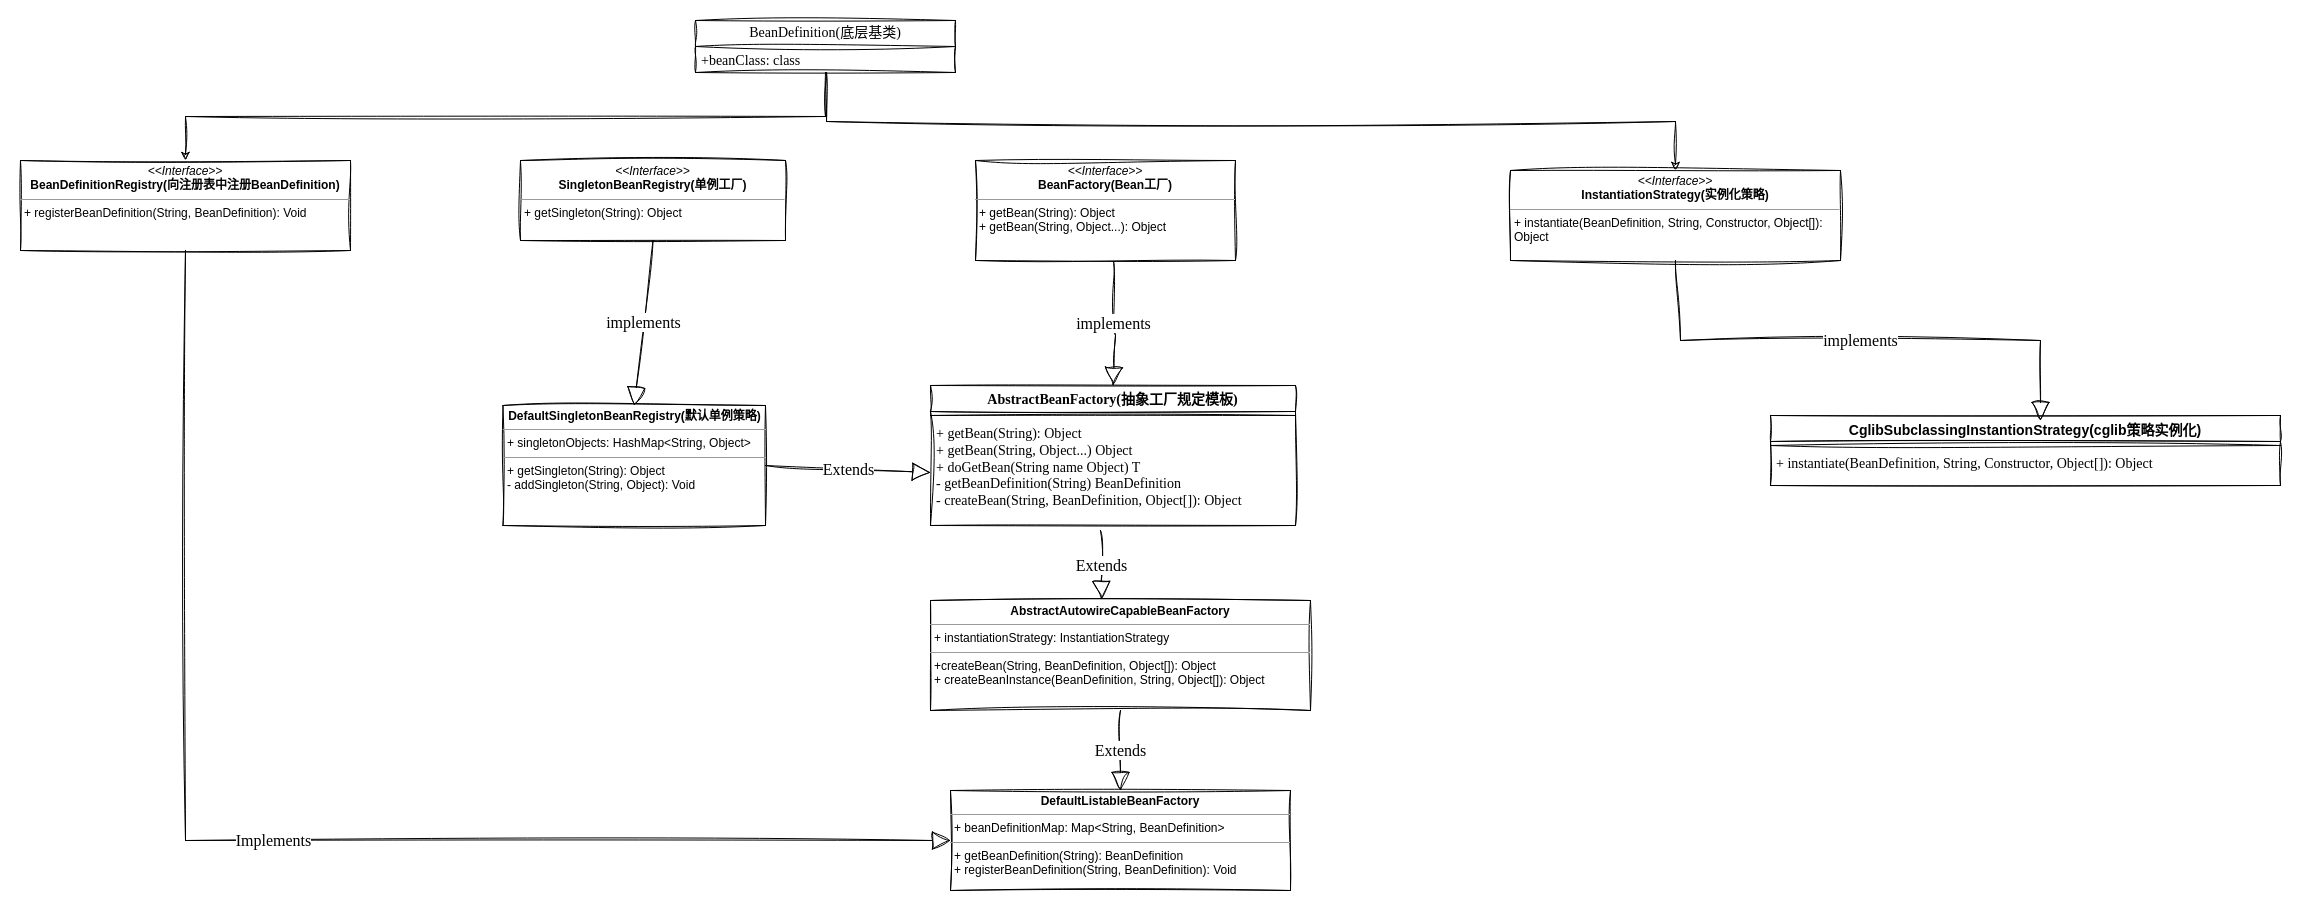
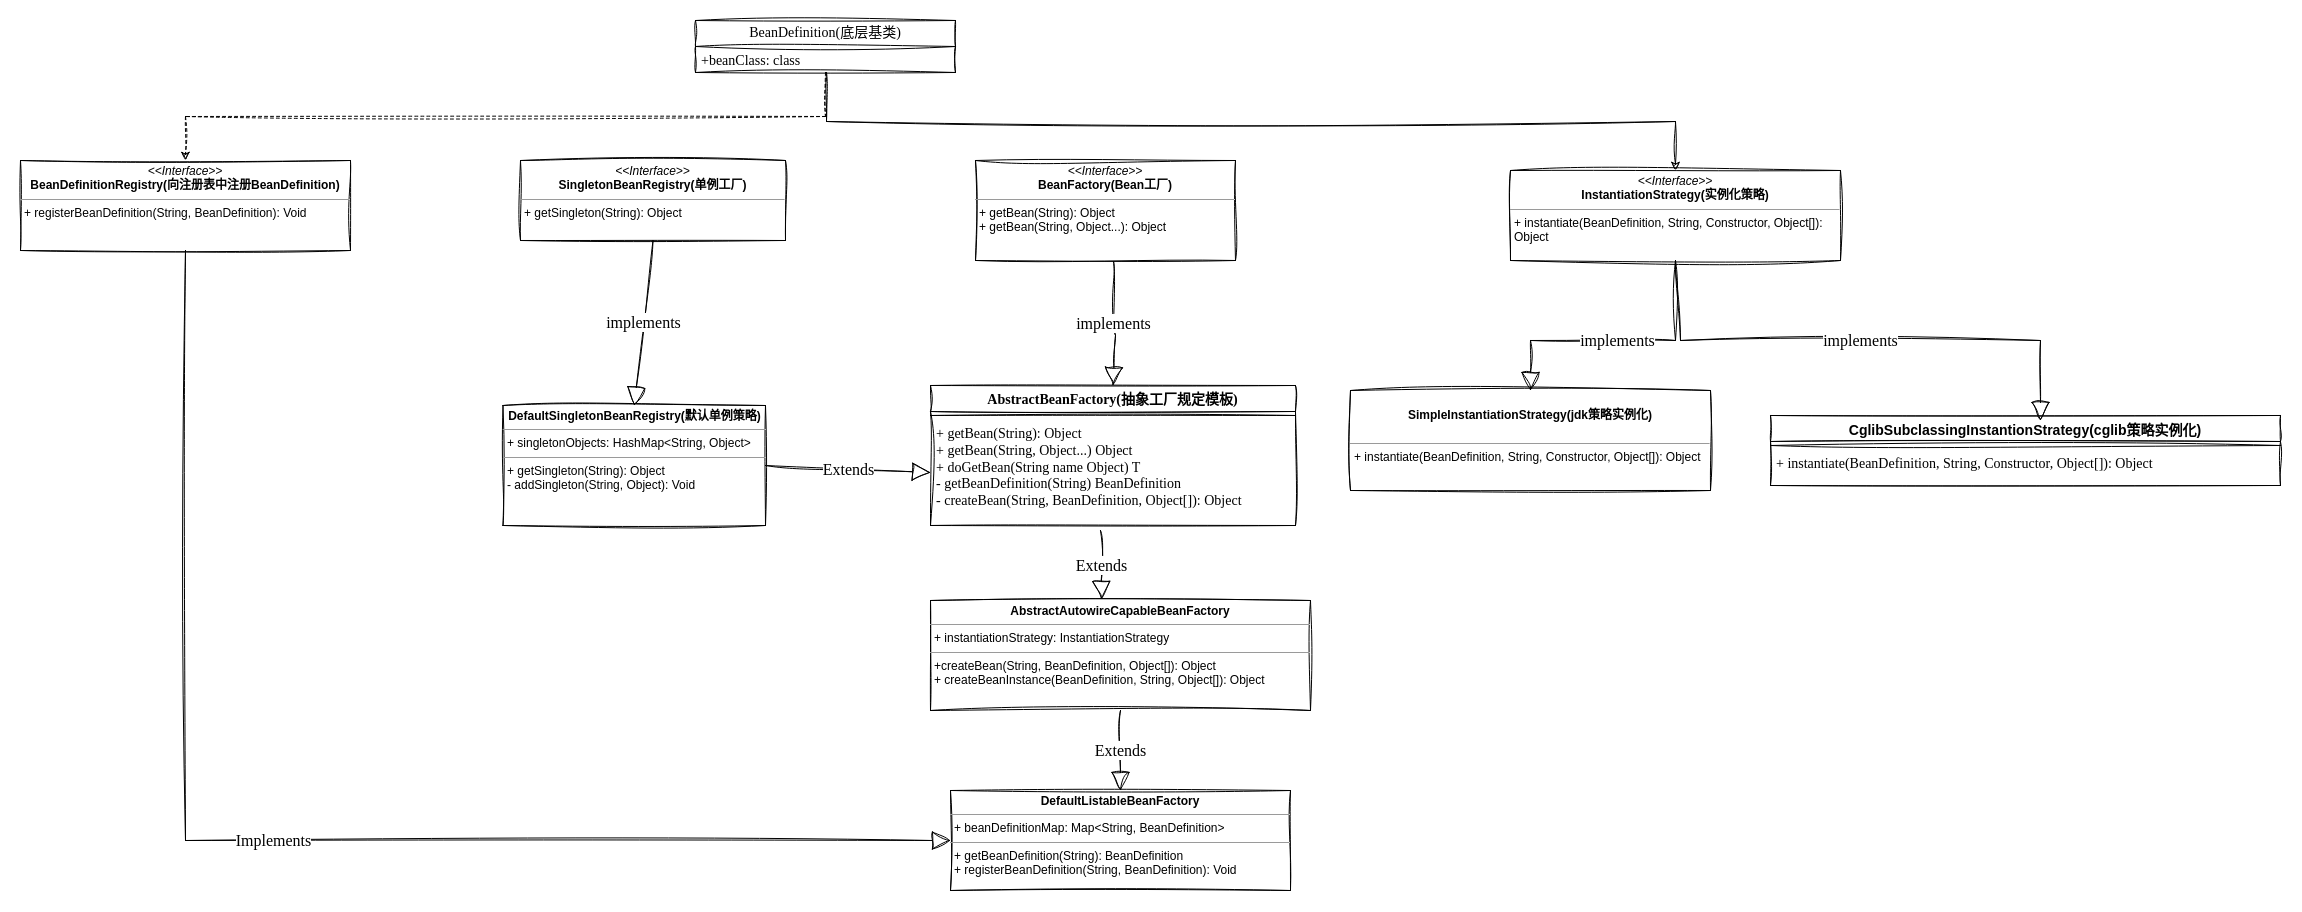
- <mxCell id="2" style="edgeStyle=orthogonalEdgeStyle;rounded=0;sketch=1;hachureGap=4;jiggle=2;curveFitting=1;orthogonalLoop=1;jettySize=auto;html=1;exitX=0.5;exitY=1;exitDx=0;exitDy=0;fontFamily=Architects Daughter;fontSource=https%3A%2F%2Ffonts.googleapis.com%2Fcss%3Ffamily%3DArchitects%2BDaughter;fontSize=16;" edge="1" parent="1" source="4" target="8"><mxGeometry relative="1" as="geometry" /></mxCell>
+ <mxCell id="2" style="edgeStyle=orthogonalEdgeStyle;rounded=0;sketch=1;hachureGap=4;jiggle=2;curveFitting=1;orthogonalLoop=1;jettySize=auto;html=1;exitX=0.5;exitY=1;exitDx=0;exitDy=0;fontFamily=Architects Daughter;fontSource=https%3A%2F%2Ffonts.googleapis.com%2Fcss%3Ffamily%3DArchitects%2BDaughter;fontSize=16;dashed=1;" edge="1" parent="1" source="4" target="8"><mxGeometry relative="1" as="geometry" /></mxCell>
+ <mxCell id="17" value="implements" style="endArrow=block;endSize=16;endFill=0;html=1;rounded=0;sketch=1;hachureGap=4;jiggle=2;curveFitting=1;fontFamily=Architects Daughter;fontSource=https%3A%2F%2Ffonts.googleapis.com%2Fcss%3Ffamily%3DArchitects%2BDaughter;fontSize=16;exitX=0.5;exitY=1;exitDx=0;exitDy=0;entryX=0.5;entryY=0;entryDx=0;entryDy=0;" edge="1" parent="1" source="9" target="18"><mxGeometry width="160" relative="1" as="geometry"><mxPoint x="1620" y="300" as="sourcePoint" /><mxPoint x="2030" y="410" as="targetPoint" /><Array as="points"><mxPoint x="1675" y="340" /><mxPoint x="1530" y="340" /></Array></mxGeometry></mxCell>
+ <mxCell id="18" value="&lt;p style=&quot;margin:0px;margin-top:4px;text-align:center;&quot;&gt;&lt;br&gt;&lt;b&gt;SimpleInstantiationStrategy(jdk策略实例化)&lt;/b&gt;&lt;/p&gt;&lt;p style=&quot;margin:0px;margin-left:4px;&quot;&gt;&lt;br&gt;&lt;/p&gt;&lt;hr size=&quot;1&quot;&gt;&lt;p style=&quot;margin:0px;margin-left:4px;&quot;&gt;+ instantiate(BeanDefinition, String, Constructor, Object[]): Object&lt;br&gt;&lt;/p&gt;" style="verticalAlign=top;align=left;overflow=fill;fontSize=12;fontFamily=Helvetica;html=1;whiteSpace=wrap;sketch=1;hachureGap=4;jiggle=2;curveFitting=1;fontSource=https%3A%2F%2Ffonts.googleapis.com%2Fcss%3Ffamily%3DArchitects%2BDaughter;" vertex="1" parent="1"><mxGeometry x="1350" y="390" width="360" height="100" as="geometry" /></mxCell>
